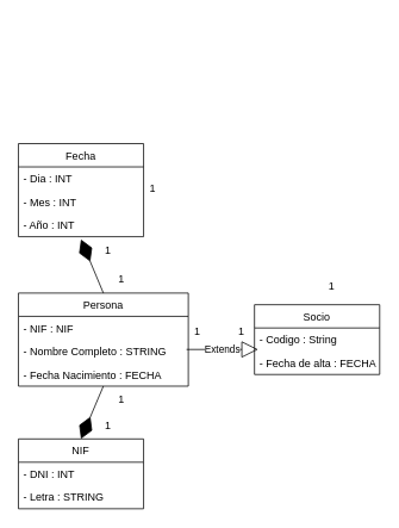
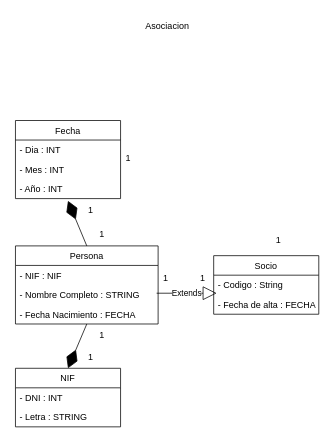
+ <mxCell id="2" value="Asociacion" style="text;html=1;align=center;verticalAlign=middle;resizable=0;points=[];autosize=1;strokeColor=none;fillColor=none;" vertex="1" parent="1"><mxGeometry x="182" y="20" width="80" height="30" as="geometry" /></mxCell>
